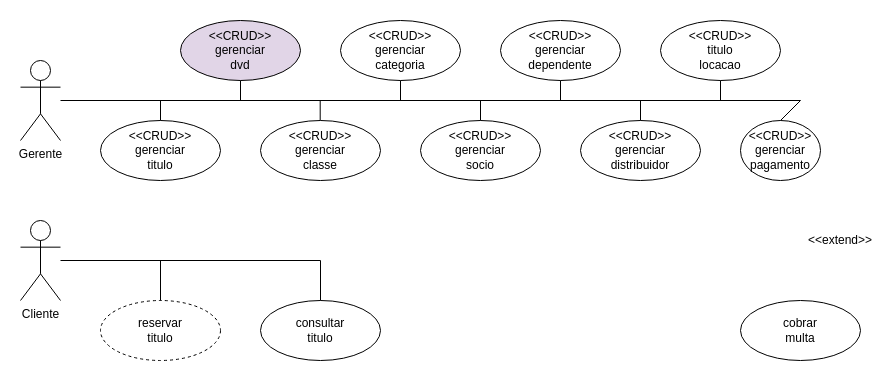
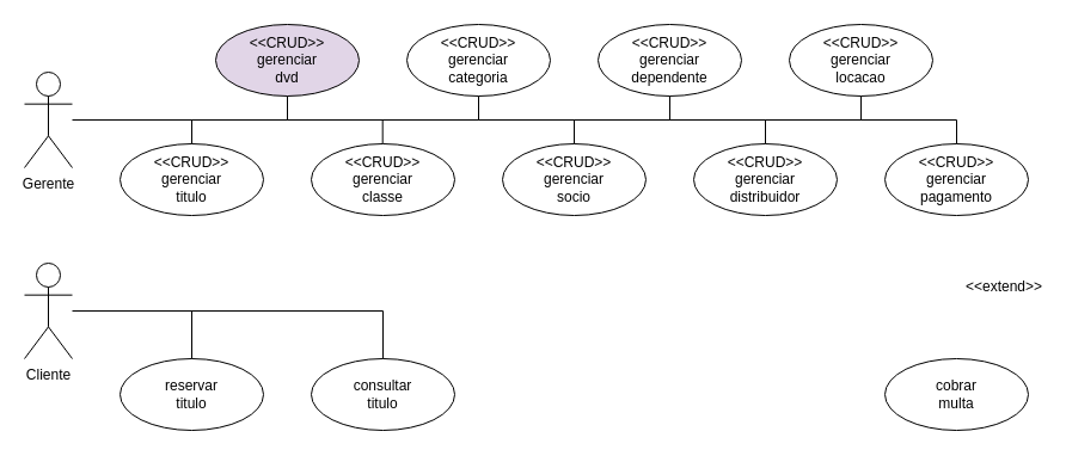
- <mxCell id="23" value="&lt;div&gt;&amp;lt;&amp;lt;CRUD&amp;gt;&amp;gt;&lt;/div&gt;&lt;div&gt;titulo&lt;/div&gt;&lt;div&gt;locacao&lt;/div&gt;" style="ellipse;whiteSpace=wrap;html=1;" vertex="1" parent="1"><mxGeometry x="660" y="20" width="120" height="60" as="geometry" /></mxCell>
+ <mxCell id="23" value="&lt;div&gt;&amp;lt;&amp;lt;CRUD&amp;gt;&amp;gt;&lt;/div&gt;&lt;div&gt;gerenciar&lt;/div&gt;&lt;div&gt;locacao&lt;/div&gt;" style="ellipse;whiteSpace=wrap;html=1;" vertex="1" parent="1"><mxGeometry x="660" y="20" width="120" height="60" as="geometry" /></mxCell>
- <mxCell id="24" value="&lt;div&gt;&amp;lt;&amp;lt;CRUD&amp;gt;&amp;gt;&lt;/div&gt;&lt;div&gt;gerenciar&lt;/div&gt;&lt;div&gt;pagamento&lt;br&gt;&lt;/div&gt;" style="ellipse;whiteSpace=wrap;html=1;" vertex="1" parent="1"><mxGeometry x="740" y="120" width="80" height="60" as="geometry" /></mxCell>
+ <mxCell id="24" value="&lt;div&gt;&amp;lt;&amp;lt;CRUD&amp;gt;&amp;gt;&lt;/div&gt;&lt;div&gt;gerenciar&lt;/div&gt;&lt;div&gt;pagamento&lt;br&gt;&lt;/div&gt;" style="ellipse;whiteSpace=wrap;html=1;" vertex="1" parent="1"><mxGeometry x="740" y="120" width="120" height="60" as="geometry" /></mxCell>
- <mxCell id="17" value="&lt;div&gt;reservar&lt;/div&gt;&lt;div&gt;titulo&lt;br&gt;&lt;/div&gt;" style="ellipse;whiteSpace=wrap;html=1;dashed=1;" vertex="1" parent="1"><mxGeometry x="100" y="300" width="120" height="60" as="geometry" /></mxCell>
+ <mxCell id="17" value="&lt;div&gt;reservar&lt;/div&gt;&lt;div&gt;titulo&lt;br&gt;&lt;/div&gt;" style="ellipse;whiteSpace=wrap;html=1;" vertex="1" parent="1"><mxGeometry x="100" y="300" width="120" height="60" as="geometry" /></mxCell>
